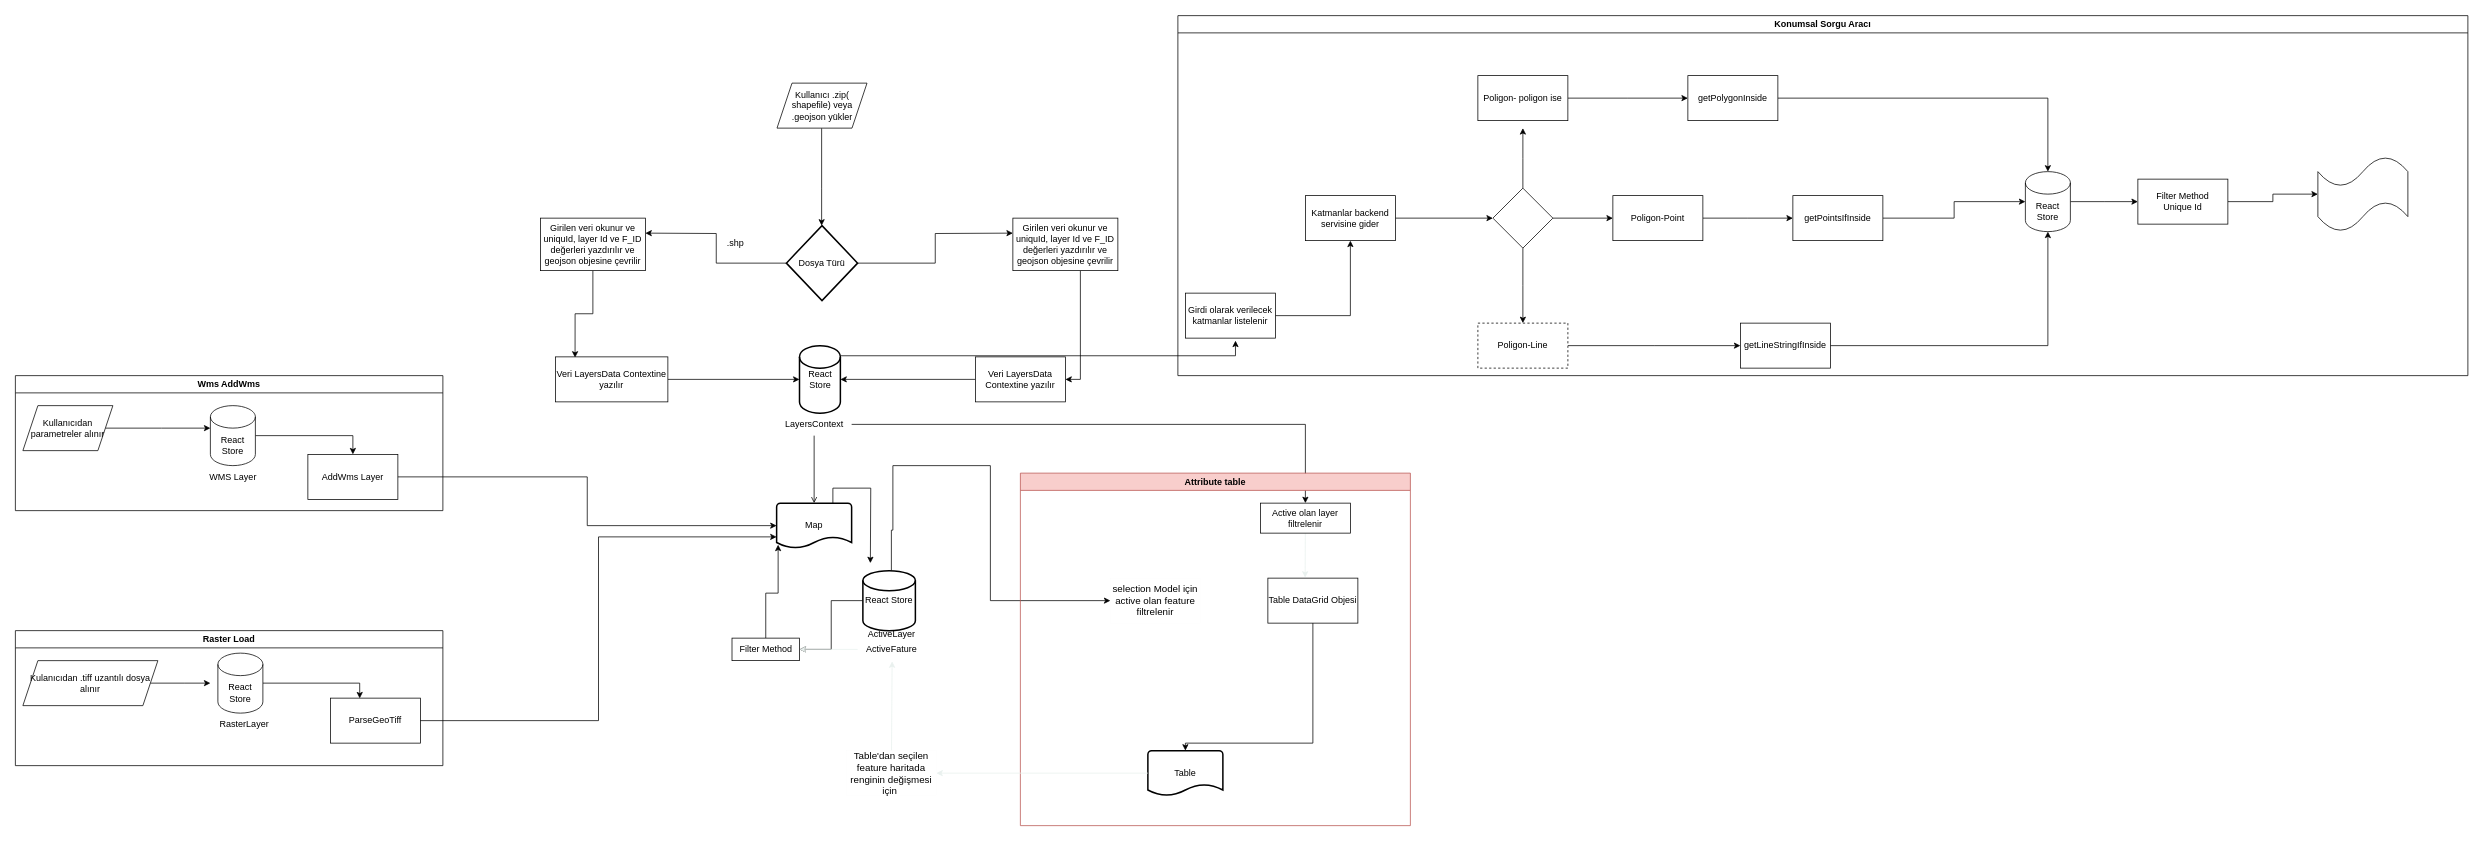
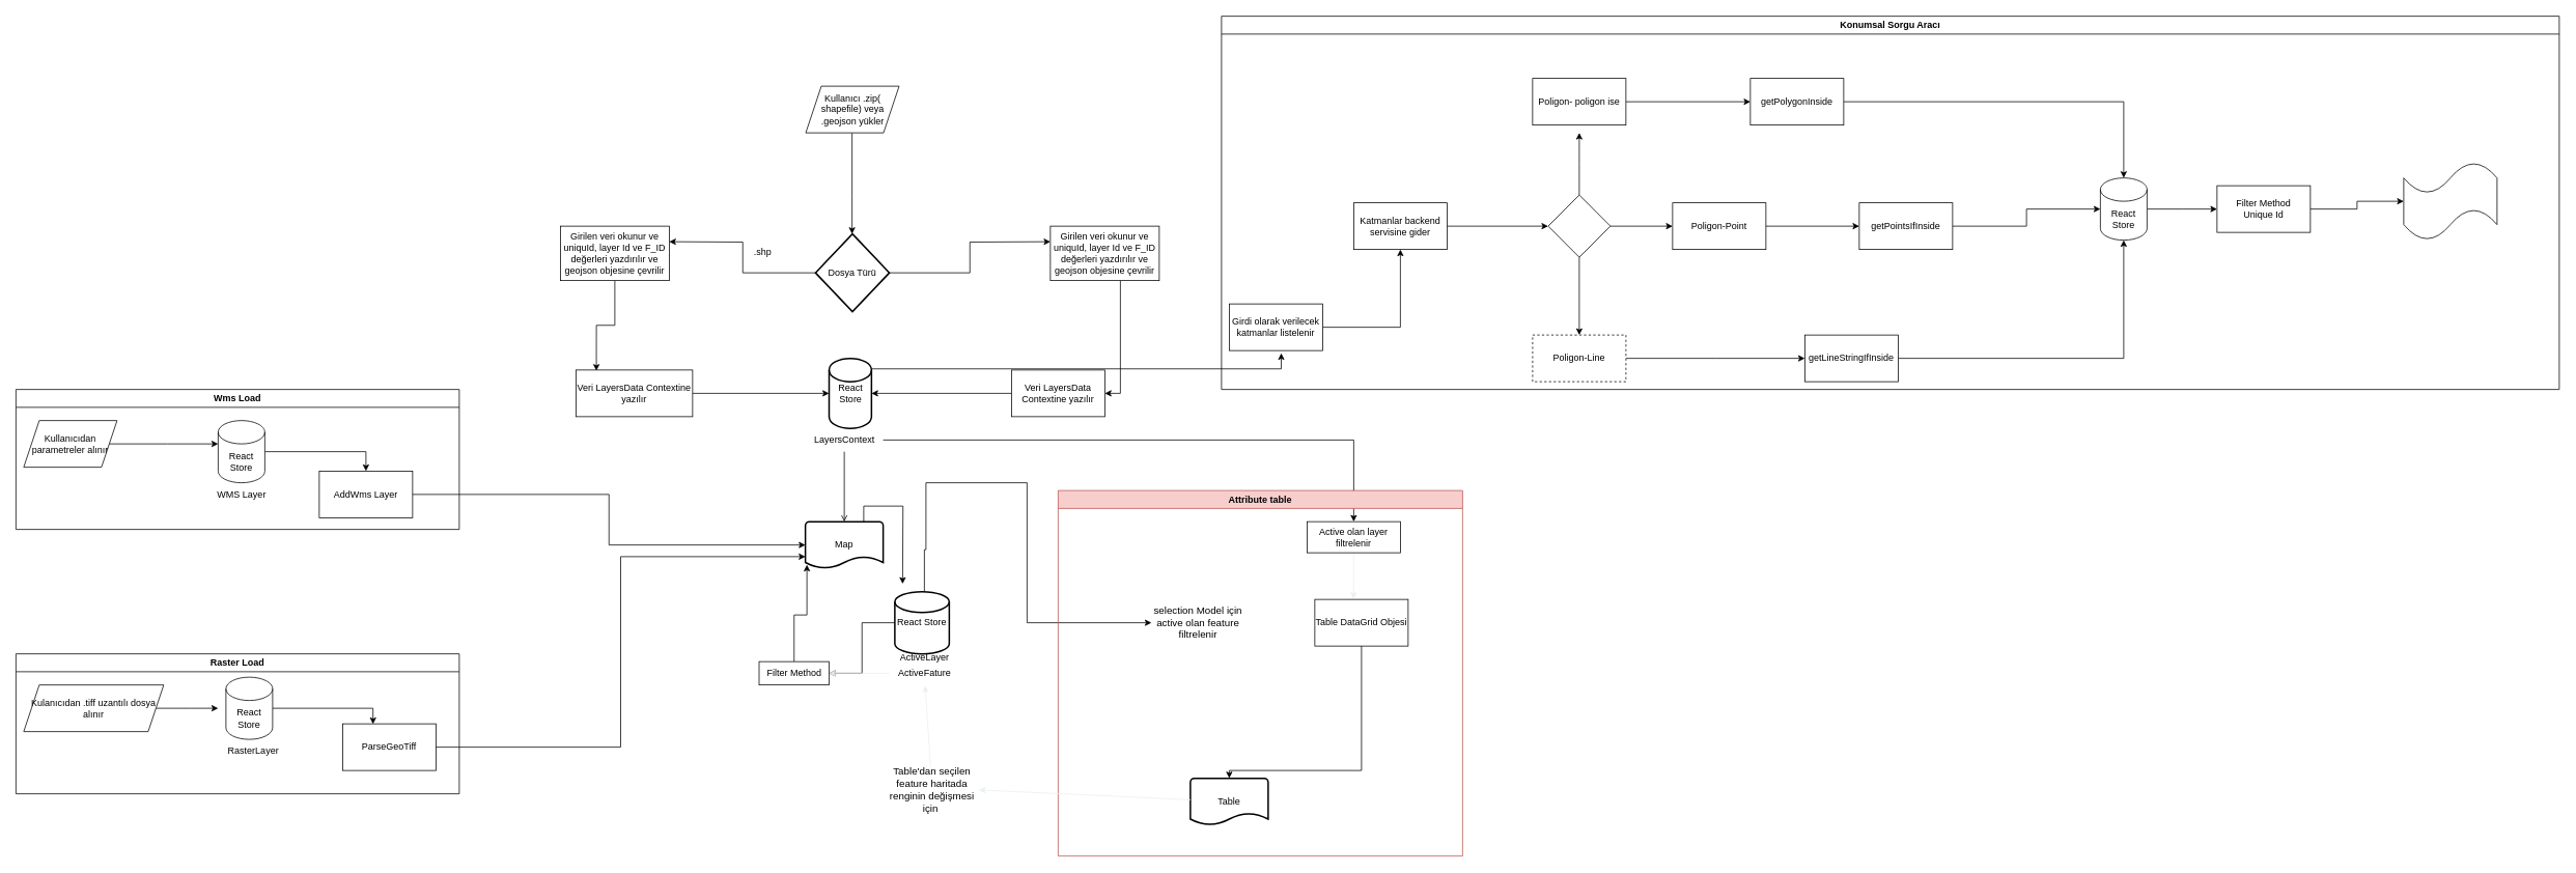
- <mxCell id="37" value="Wms AddWms" style="swimlane;whiteSpace=wrap;html=1;" vertex="1" parent="1"><mxGeometry x="20" y="500" width="570" height="180" as="geometry"><mxRectangle x="-320" y="540" width="100" height="30" as="alternateBounds" /></mxGeometry></mxCell>
+ <mxCell id="37" value="Wms Load" style="swimlane;whiteSpace=wrap;html=1;" vertex="1" parent="1"><mxGeometry x="20" y="500" width="570" height="180" as="geometry"><mxRectangle x="-320" y="540" width="100" height="30" as="alternateBounds" /></mxGeometry></mxCell>
- <mxCell id="82" value="Table'dan seçilen feature haritada renginin değişmesi için&amp;nbsp;" style="whiteSpace=wrap;html=1;dashed=1;dashPattern=1 4;strokeColor=#E9F0EE;strokeWidth=0;fontSize=13;" vertex="1" parent="1"><mxGeometry x="1128" y="1000" width="120" height="60" as="geometry" /></mxCell>
+ <mxCell id="82" value="Table'dan seçilen feature haritada renginin değişmesi için&amp;nbsp;" style="whiteSpace=wrap;html=1;dashed=1;dashPattern=1 4;strokeColor=#E9F0EE;strokeWidth=0;fontSize=13;" vertex="1" parent="1"><mxGeometry x="1138" y="985" width="120" height="60" as="geometry" /></mxCell>
